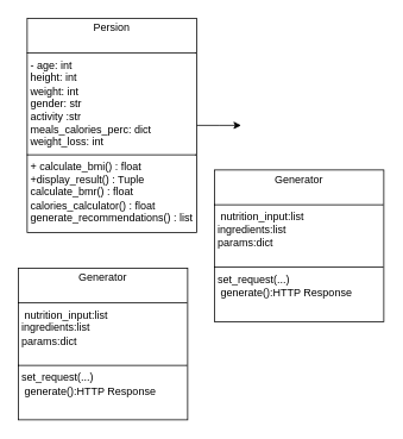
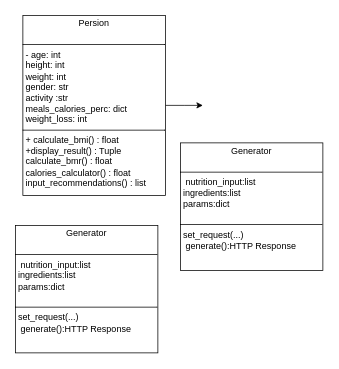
- <mxCell id="3" value="&lt;p style=&quot;margin:0px;margin-top:4px;text-align:center;&quot;&gt;Persion&lt;br&gt;&lt;br&gt;&lt;/p&gt;&lt;hr size=&quot;1&quot; style=&quot;border-style:solid;&quot;&gt;&lt;p style=&quot;margin:0px;margin-left:4px;&quot;&gt;- age: int&lt;/p&gt;&lt;p style=&quot;margin:0px;margin-left:4px;&quot;&gt;height: int&amp;nbsp;&lt;/p&gt;&lt;p style=&quot;margin:0px;margin-left:4px;&quot;&gt;weight: int&lt;/p&gt;&lt;p style=&quot;margin:0px;margin-left:4px;&quot;&gt;gender: str&lt;/p&gt;&lt;p style=&quot;margin:0px;margin-left:4px;&quot;&gt;activity :str&lt;/p&gt;&lt;p style=&quot;margin:0px;margin-left:4px;&quot;&gt;meals_calories_perc: dict&lt;/p&gt;&lt;p style=&quot;margin:0px;margin-left:4px;&quot;&gt;weight_loss: int&lt;/p&gt;&lt;hr size=&quot;1&quot; style=&quot;border-style:solid;&quot;&gt;&lt;p style=&quot;margin:0px;margin-left:4px;&quot;&gt;+ calculate_bmi() : float&lt;br&gt;+display_result() : Tuple&lt;/p&gt;&lt;p style=&quot;margin:0px;margin-left:4px;&quot;&gt;calculate_bmr() : float&lt;/p&gt;&lt;p style=&quot;margin:0px;margin-left:4px;&quot;&gt;calories_calculator() : float&amp;nbsp;&lt;/p&gt;&lt;p style=&quot;margin:0px;margin-left:4px;&quot;&gt;generate_recommendations() : list&lt;/p&gt;" style="verticalAlign=top;align=left;overflow=fill;html=1;whiteSpace=wrap;" vertex="1" parent="1"><mxGeometry x="30" y="20" width="190" height="240" as="geometry" /></mxCell>
+ <mxCell id="3" value="&lt;p style=&quot;margin:0px;margin-top:4px;text-align:center;&quot;&gt;Persion&lt;br&gt;&lt;br&gt;&lt;/p&gt;&lt;hr size=&quot;1&quot; style=&quot;border-style:solid;&quot;&gt;&lt;p style=&quot;margin:0px;margin-left:4px;&quot;&gt;- age: int&lt;/p&gt;&lt;p style=&quot;margin:0px;margin-left:4px;&quot;&gt;height: int&amp;nbsp;&lt;/p&gt;&lt;p style=&quot;margin:0px;margin-left:4px;&quot;&gt;weight: int&lt;/p&gt;&lt;p style=&quot;margin:0px;margin-left:4px;&quot;&gt;gender: str&lt;/p&gt;&lt;p style=&quot;margin:0px;margin-left:4px;&quot;&gt;activity :str&lt;/p&gt;&lt;p style=&quot;margin:0px;margin-left:4px;&quot;&gt;meals_calories_perc: dict&lt;/p&gt;&lt;p style=&quot;margin:0px;margin-left:4px;&quot;&gt;weight_loss: int&lt;/p&gt;&lt;hr size=&quot;1&quot; style=&quot;border-style:solid;&quot;&gt;&lt;p style=&quot;margin:0px;margin-left:4px;&quot;&gt;+ calculate_bmi() : float&lt;br&gt;+display_result() : Tuple&lt;/p&gt;&lt;p style=&quot;margin:0px;margin-left:4px;&quot;&gt;calculate_bmr() : float&lt;/p&gt;&lt;p style=&quot;margin:0px;margin-left:4px;&quot;&gt;calories_calculator() : float&amp;nbsp;&lt;/p&gt;&lt;p style=&quot;margin:0px;margin-left:4px;&quot;&gt;input_recommendations() : list&lt;/p&gt;" style="verticalAlign=top;align=left;overflow=fill;html=1;whiteSpace=wrap;" vertex="1" parent="1"><mxGeometry x="30" y="20" width="190" height="240" as="geometry" /></mxCell>
